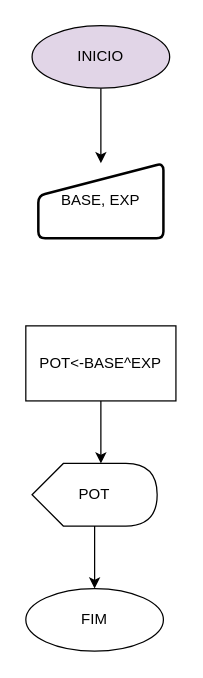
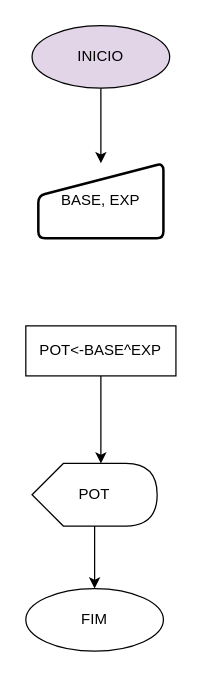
- <mxCell id="6" value="POT&amp;lt;-BASE^EXP" style="whiteSpace=wrap;html=1;" parent="1" vertex="1"><mxGeometry x="20" y="260" width="120" height="60" as="geometry" /></mxCell>
+ <mxCell id="6" value="POT&amp;lt;-BASE^EXP" style="whiteSpace=wrap;html=1;" parent="1" vertex="1"><mxGeometry x="20" y="260" width="120" height="40" as="geometry" /></mxCell>
